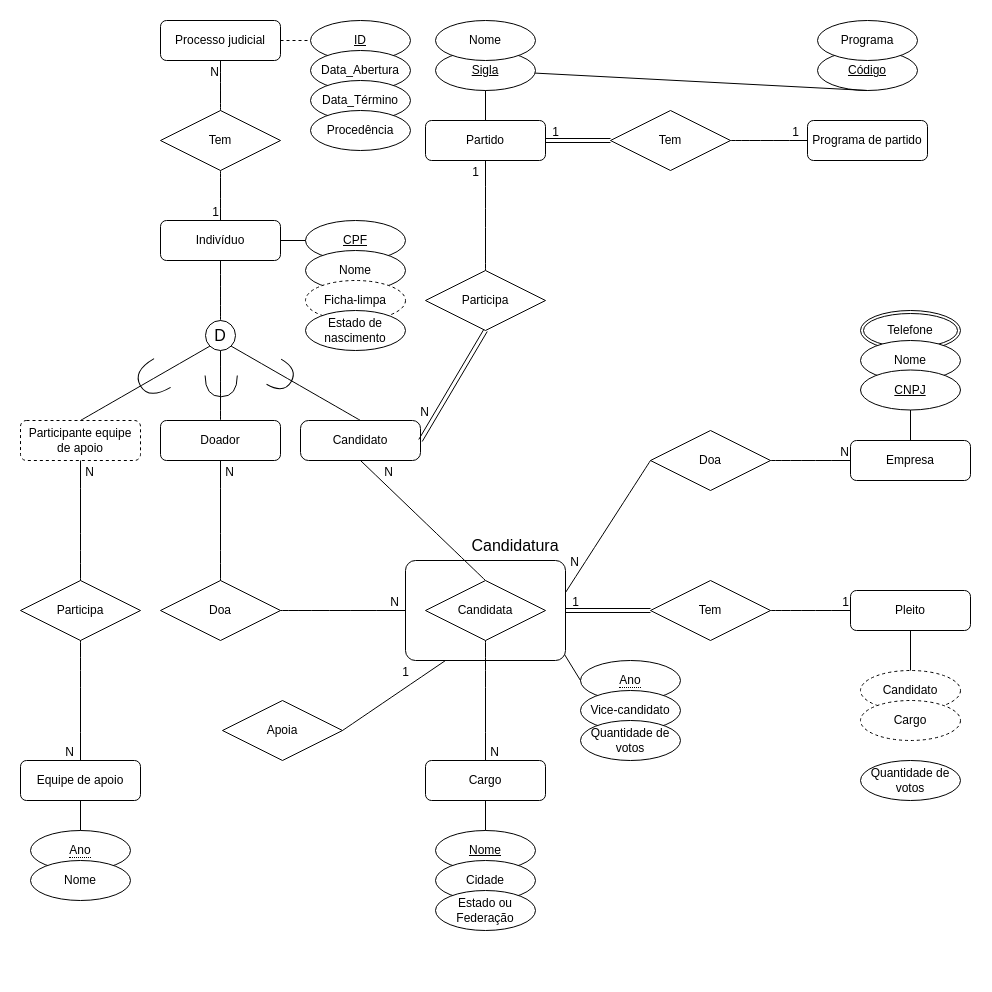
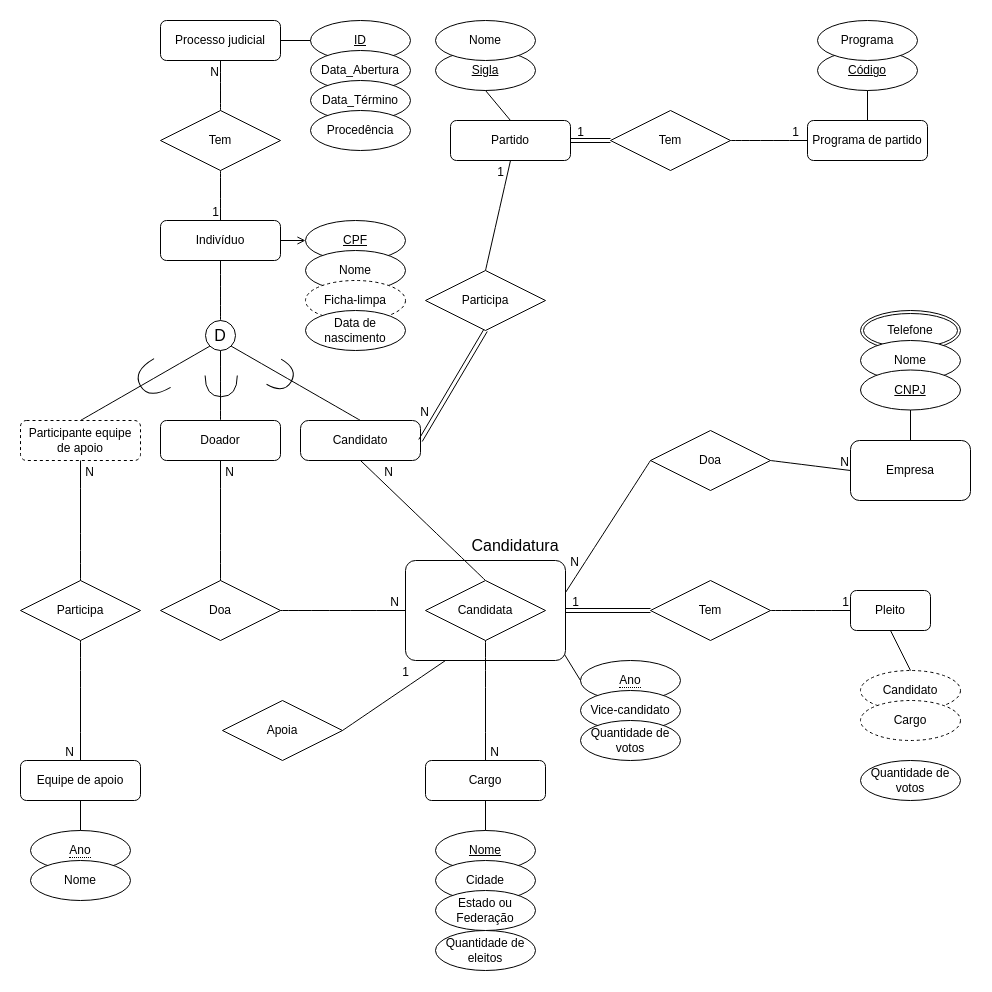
- <mxCell id="100" value="" style="endArrow=none;html=1;rounded=0;exitX=1;exitY=0.5;exitDx=0;exitDy=0;entryX=0;entryY=0.5;entryDx=0;entryDy=0;dashed=1;" parent="1" source="6" target="95" edge="1"><mxGeometry relative="1" as="geometry"><mxPoint x="160" y="0" as="sourcePoint" /><mxPoint x="320" y="0" as="targetPoint" /></mxGeometry></mxCell>
+ <mxCell id="100" value="" style="endArrow=none;html=1;rounded=0;exitX=1;exitY=0.5;exitDx=0;exitDy=0;entryX=0;entryY=0.5;entryDx=0;entryDy=0;" parent="1" source="6" target="95" edge="1"><mxGeometry relative="1" as="geometry"><mxPoint x="160" y="0" as="sourcePoint" /><mxPoint x="320" y="0" as="targetPoint" /></mxGeometry></mxCell>
- <mxCell id="106" value="" style="endArrow=none;html=1;rounded=0;exitX=0.5;exitY=1;exitDx=0;exitDy=0;" parent="1" source="104" target="78" edge="1"><mxGeometry relative="1" as="geometry"><mxPoint x="470" y="150" as="sourcePoint" /><mxPoint x="630" y="150" as="targetPoint" /></mxGeometry></mxCell>
+ <mxCell id="106" value="" style="endArrow=none;html=1;rounded=0;entryX=0.5;entryY=0;entryDx=0;entryDy=0;exitX=0.5;exitY=1;exitDx=0;exitDy=0;" parent="1" source="104" target="10" edge="1"><mxGeometry relative="1" as="geometry"><mxPoint x="470" y="150" as="sourcePoint" /><mxPoint x="630" y="150" as="targetPoint" /></mxGeometry></mxCell>
- <mxCell id="5" value="Partido" style="rounded=1;whiteSpace=wrap;html=1;fontSize=12;glass=0;strokeWidth=1;shadow=0;" parent="1" vertex="1"><mxGeometry x="425" y="120" width="120" height="40" as="geometry" /></mxCell>
+ <mxCell id="5" value="Partido" style="rounded=1;whiteSpace=wrap;html=1;fontSize=12;glass=0;strokeWidth=1;shadow=0;" parent="1" vertex="1"><mxGeometry x="450" y="120" width="120" height="40" as="geometry" /></mxCell>
- <mxCell id="87" value="" style="endArrow=none;html=1;rounded=0;exitX=1;exitY=0.5;exitDx=0;exitDy=0;entryX=0;entryY=0.5;entryDx=0;entryDy=0;" parent="1" source="12" target="77" edge="1"><mxGeometry relative="1" as="geometry"><mxPoint x="470" y="270" as="sourcePoint" /><mxPoint x="630" y="270" as="targetPoint" /></mxGeometry></mxCell>
+ <mxCell id="87" value="" style="endArrow=open;html=1;rounded=0;exitX=1;exitY=0.5;exitDx=0;exitDy=0;entryX=0;entryY=0.5;entryDx=0;entryDy=0;" parent="1" source="12" target="77" edge="1"><mxGeometry relative="1" as="geometry"><mxPoint x="470" y="270" as="sourcePoint" /><mxPoint x="630" y="270" as="targetPoint" /></mxGeometry></mxCell>
- <mxCell id="86" value="Estado de nascimento" style="ellipse;whiteSpace=wrap;html=1;align=center;" parent="1" vertex="1"><mxGeometry x="305" y="310" width="100" height="40" as="geometry" /></mxCell>
+ <mxCell id="86" value="Data de nascimento" style="ellipse;whiteSpace=wrap;html=1;align=center;" parent="1" vertex="1"><mxGeometry x="305" y="310" width="100" height="40" as="geometry" /></mxCell>
- <mxCell id="58" value="Empresa" style="rounded=1;whiteSpace=wrap;html=1;fontSize=12;glass=0;strokeWidth=1;shadow=0;" parent="1" vertex="1"><mxGeometry x="850" y="440" width="120" height="40" as="geometry" /></mxCell>
+ <mxCell id="58" value="Empresa" style="rounded=1;whiteSpace=wrap;html=1;fontSize=12;glass=0;strokeWidth=1;shadow=0;" parent="1" vertex="1"><mxGeometry x="850" y="440" width="120" height="60" as="geometry" /></mxCell>
- <mxCell id="11" value="Pleito" style="rounded=1;whiteSpace=wrap;html=1;fontSize=12;glass=0;strokeWidth=1;shadow=0;" parent="1" vertex="1"><mxGeometry x="850" y="590" width="120" height="40" as="geometry" /></mxCell>
+ <mxCell id="11" value="Pleito" style="rounded=1;whiteSpace=wrap;html=1;fontSize=12;glass=0;strokeWidth=1;shadow=0;" parent="1" vertex="1"><mxGeometry x="850" y="590" width="80" height="40" as="geometry" /></mxCell>
+ <mxCell id="103" value="Quantidade de eleitos" style="ellipse;whiteSpace=wrap;html=1;align=center;" parent="1" vertex="1"><mxGeometry x="435" y="930" width="100" height="40" as="geometry" /></mxCell>
